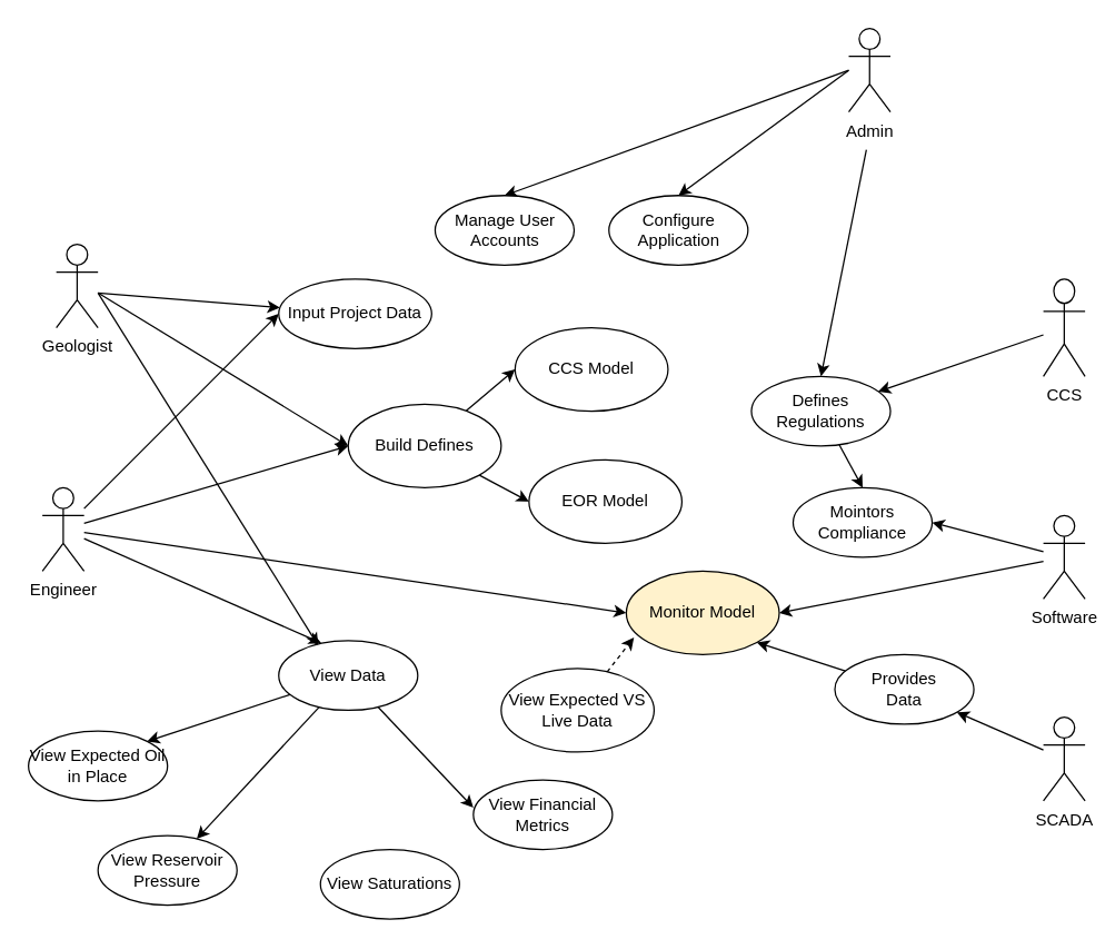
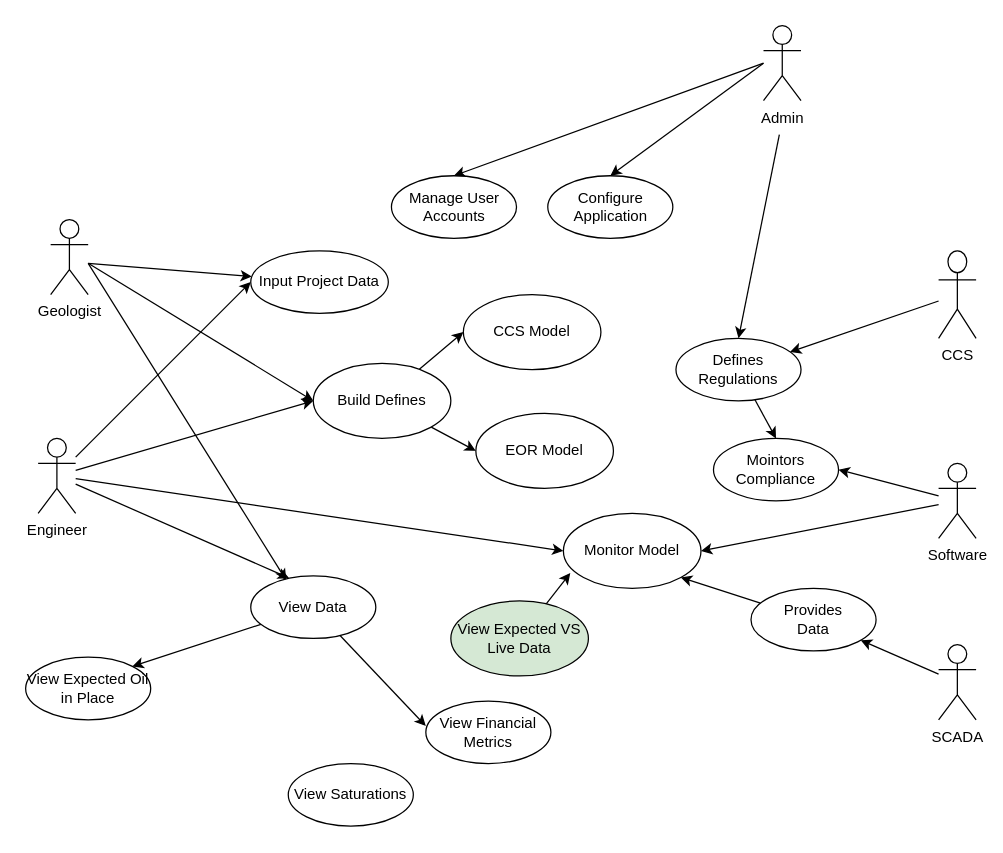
- <mxCell id="33" value="Monitor Model" style="ellipse;whiteSpace=wrap;html=1;fillColor=#fff2cc;" vertex="1" parent="1"><mxGeometry x="450" y="410" width="110" height="60" as="geometry" /></mxCell>
+ <mxCell id="33" value="Monitor Model" style="ellipse;whiteSpace=wrap;html=1;" vertex="1" parent="1"><mxGeometry x="450" y="410" width="110" height="60" as="geometry" /></mxCell>
- <mxCell id="40" style="edgeStyle=none;html=1;entryX=0.05;entryY=0.794;entryDx=0;entryDy=0;entryPerimeter=0;dashed=1;" edge="1" parent="1" source="41" target="33"><mxGeometry relative="1" as="geometry"><mxPoint x="460" y="460" as="targetPoint" /></mxGeometry></mxCell>
+ <mxCell id="40" style="edgeStyle=none;html=1;entryX=0.05;entryY=0.794;entryDx=0;entryDy=0;entryPerimeter=0;" edge="1" parent="1" source="41" target="33"><mxGeometry relative="1" as="geometry"><mxPoint x="460" y="460" as="targetPoint" /></mxGeometry></mxCell>
- <mxCell id="41" value="View Expected VS Live Data" style="ellipse;whiteSpace=wrap;html=1;" vertex="1" parent="1"><mxGeometry x="360" y="480" width="110" height="60" as="geometry" /></mxCell>
+ <mxCell id="41" value="View Expected VS Live Data" style="ellipse;whiteSpace=wrap;html=1;fillColor=#d5e8d4;" vertex="1" parent="1"><mxGeometry x="360" y="480" width="110" height="60" as="geometry" /></mxCell>
- <mxCell id="27" style="edgeStyle=none;html=1;" edge="1" parent="1" source="29" target="31"><mxGeometry relative="1" as="geometry" /></mxCell>
- <mxCell id="31" value="View Reservoir Pressure" style="ellipse;whiteSpace=wrap;html=1;" vertex="1" parent="1"><mxGeometry x="70" y="600" width="100" height="50" as="geometry" /></mxCell>
